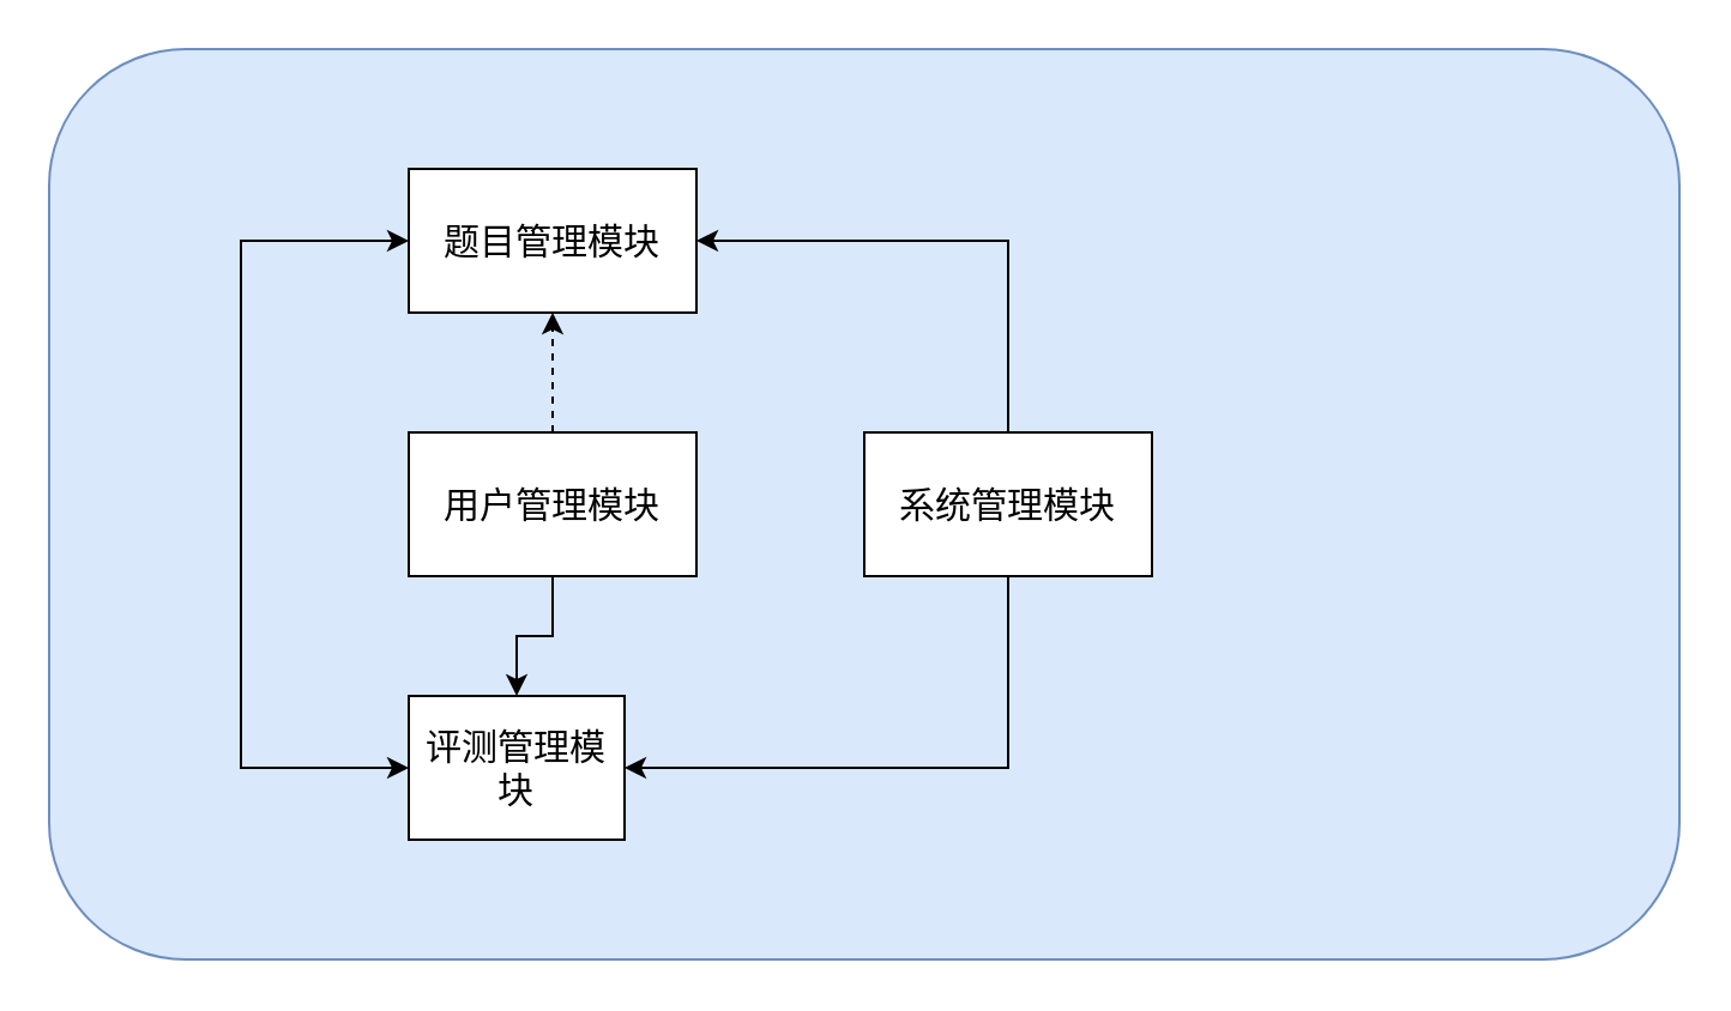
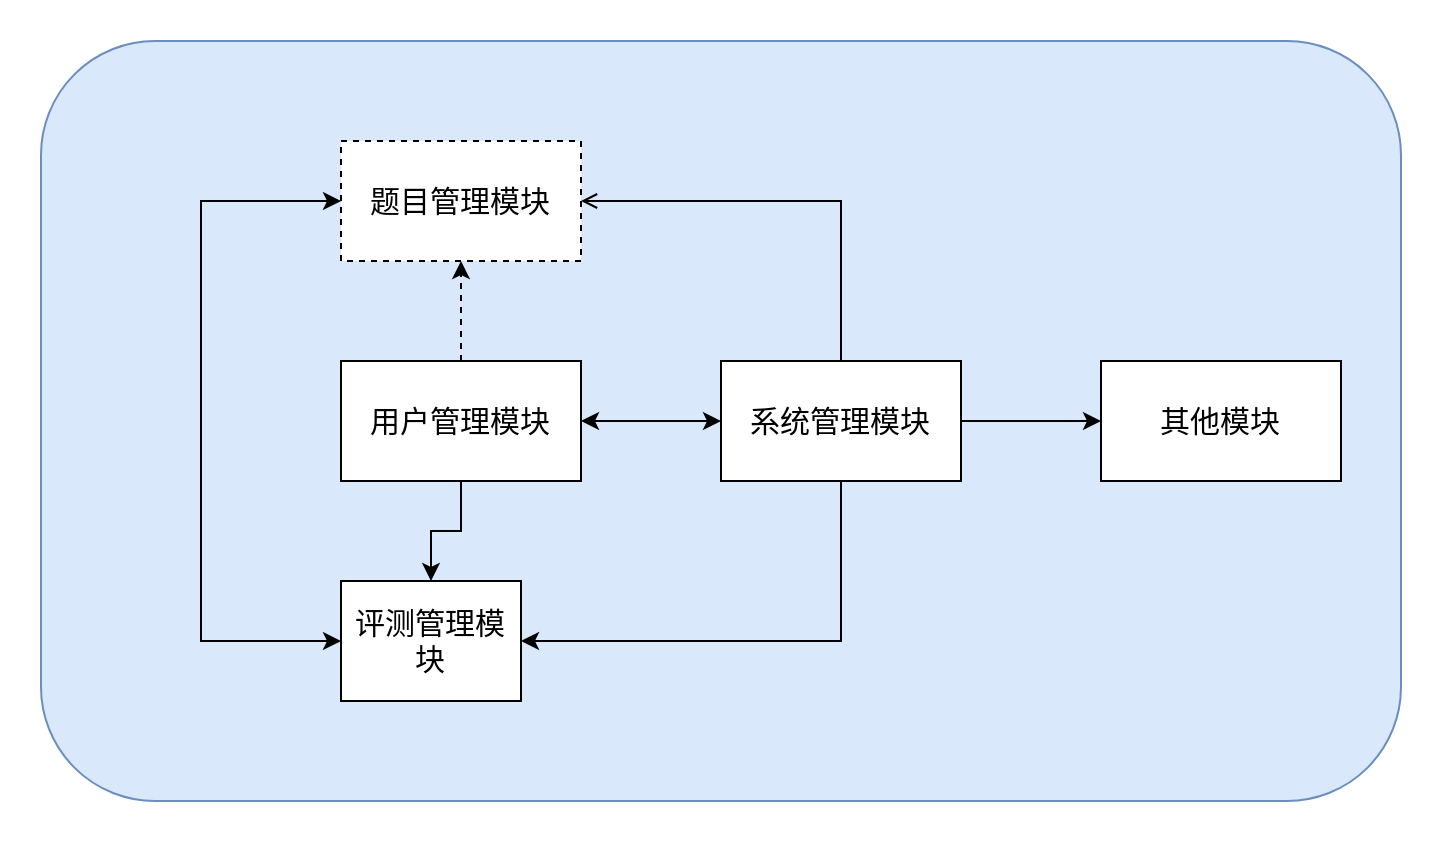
- <mxCell id="6" value="&lt;font style=&quot;font-size: 15px;&quot;&gt;题目管理模块&lt;/font&gt;" style="rounded=0;whiteSpace=wrap;html=1;" vertex="1" parent="1"><mxGeometry x="170" y="70" width="120" height="60" as="geometry" /></mxCell>
+ <mxCell id="6" value="&lt;font style=&quot;font-size: 15px;&quot;&gt;题目管理模块&lt;/font&gt;" style="rounded=0;whiteSpace=wrap;html=1;dashed=1;" vertex="1" parent="1"><mxGeometry x="170" y="70" width="120" height="60" as="geometry" /></mxCell>
- <mxCell id="10" style="edgeStyle=orthogonalEdgeStyle;rounded=0;orthogonalLoop=1;jettySize=auto;html=1;entryX=1;entryY=0.5;entryDx=0;entryDy=0;exitX=0.5;exitY=0;exitDx=0;exitDy=0;" edge="1" parent="1" source="13" target="6"><mxGeometry relative="1" as="geometry" /></mxCell>
+ <mxCell id="10" style="edgeStyle=orthogonalEdgeStyle;rounded=0;orthogonalLoop=1;jettySize=auto;html=1;entryX=1;entryY=0.5;entryDx=0;entryDy=0;exitX=0.5;exitY=0;exitDx=0;exitDy=0;endArrow=open;" edge="1" parent="1" source="13" target="6"><mxGeometry relative="1" as="geometry" /></mxCell>
+ <mxCell id="9" style="edgeStyle=orthogonalEdgeStyle;rounded=0;orthogonalLoop=1;jettySize=auto;html=1;entryX=1;entryY=0.5;entryDx=0;entryDy=0;startArrow=classic;startFill=1;" edge="1" parent="1" source="13" target="5"><mxGeometry relative="1" as="geometry" /></mxCell>
+ <mxCell id="12" style="edgeStyle=orthogonalEdgeStyle;rounded=0;orthogonalLoop=1;jettySize=auto;html=1;entryX=0;entryY=0.5;entryDx=0;entryDy=0;" edge="1" parent="1" source="13" target="14"><mxGeometry relative="1" as="geometry" /></mxCell>
+ <mxCell id="14" value="&lt;font style=&quot;font-size: 15px;&quot;&gt;其他模块&lt;/font&gt;" style="rounded=0;whiteSpace=wrap;html=1;" vertex="1" parent="1"><mxGeometry x="550" y="180" width="120" height="60" as="geometry" /></mxCell>
